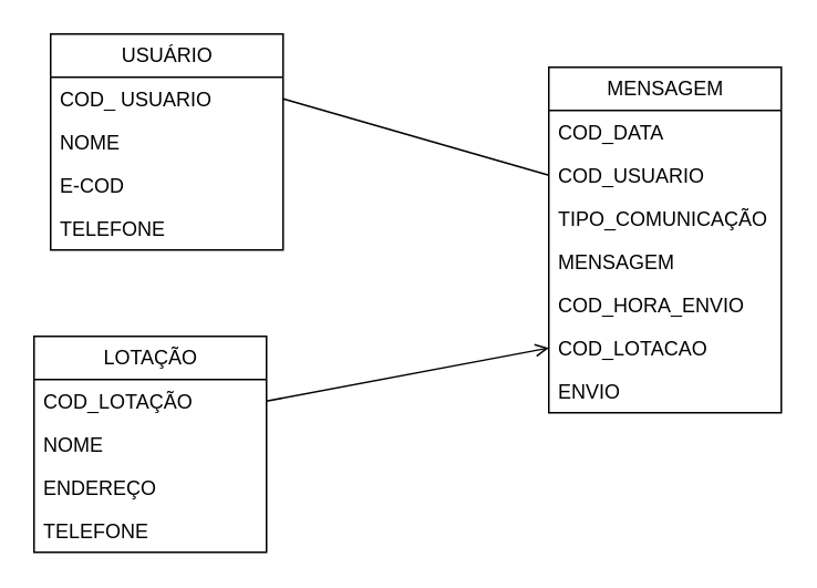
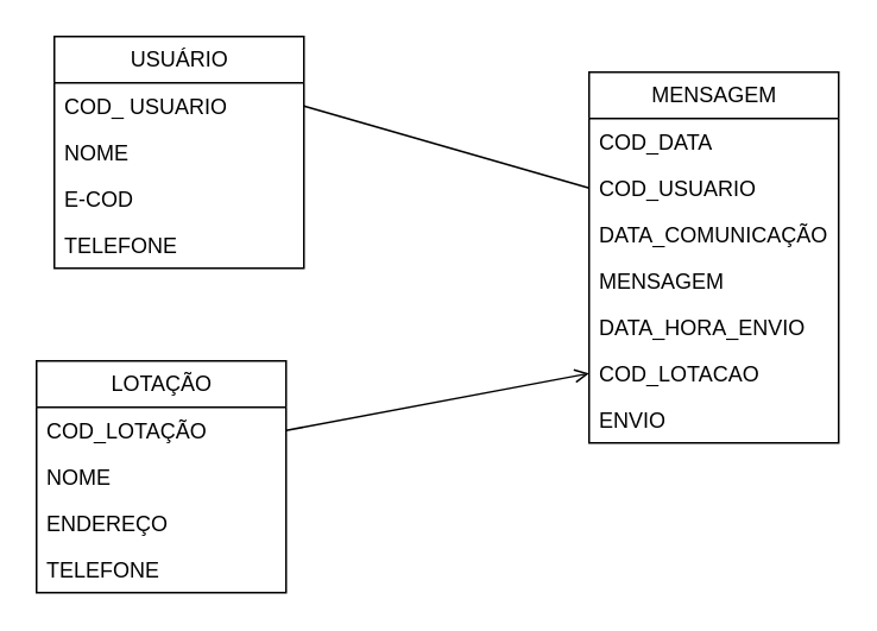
- <mxCell id="10" value="TIPO_COMUNICAÇÃO" style="text;strokeColor=none;fillColor=none;align=left;verticalAlign=top;spacingLeft=4;spacingRight=4;overflow=hidden;rotatable=0;points=[[0,0.5],[1,0.5]];portConstraint=eastwest;whiteSpace=wrap;html=1;" vertex="1" parent="7"><mxGeometry y="78" width="140" height="26" as="geometry" /></mxCell>
+ <mxCell id="10" value="DATA_COMUNICAÇÃO" style="text;strokeColor=none;fillColor=none;align=left;verticalAlign=top;spacingLeft=4;spacingRight=4;overflow=hidden;rotatable=0;points=[[0,0.5],[1,0.5]];portConstraint=eastwest;whiteSpace=wrap;html=1;" vertex="1" parent="7"><mxGeometry y="78" width="140" height="26" as="geometry" /></mxCell>
- <mxCell id="12" value="COD_HORA_ENVIO&lt;br&gt;" style="text;strokeColor=none;fillColor=none;align=left;verticalAlign=top;spacingLeft=4;spacingRight=4;overflow=hidden;rotatable=0;points=[[0,0.5],[1,0.5]];portConstraint=eastwest;whiteSpace=wrap;html=1;" vertex="1" parent="7"><mxGeometry y="130" width="140" height="26" as="geometry" /></mxCell>
+ <mxCell id="12" value="DATA_HORA_ENVIO&lt;br&gt;" style="text;strokeColor=none;fillColor=none;align=left;verticalAlign=top;spacingLeft=4;spacingRight=4;overflow=hidden;rotatable=0;points=[[0,0.5],[1,0.5]];portConstraint=eastwest;whiteSpace=wrap;html=1;" vertex="1" parent="7"><mxGeometry y="130" width="140" height="26" as="geometry" /></mxCell>
